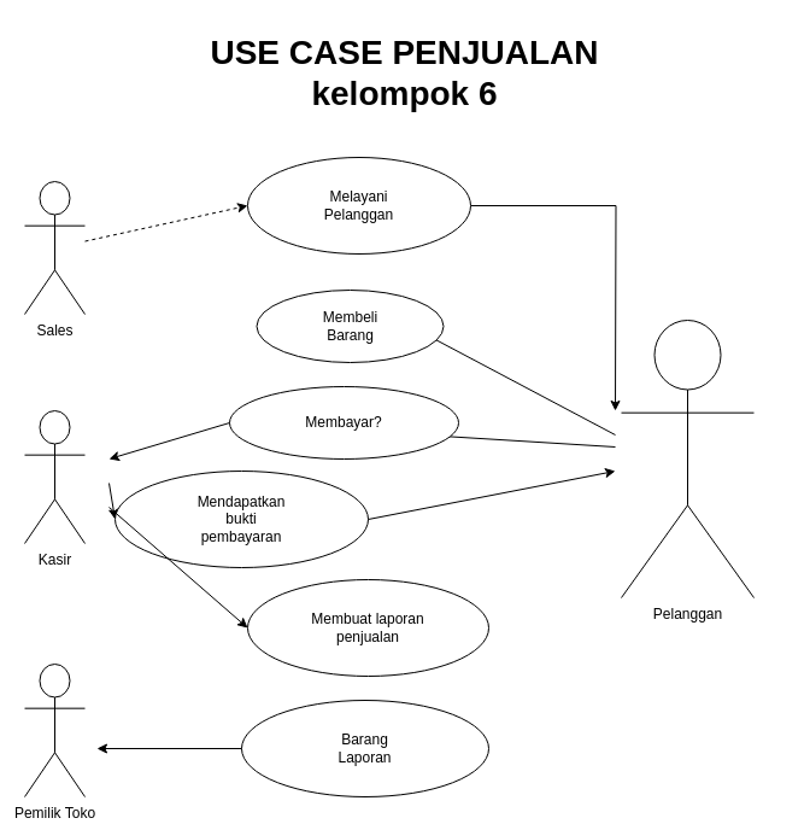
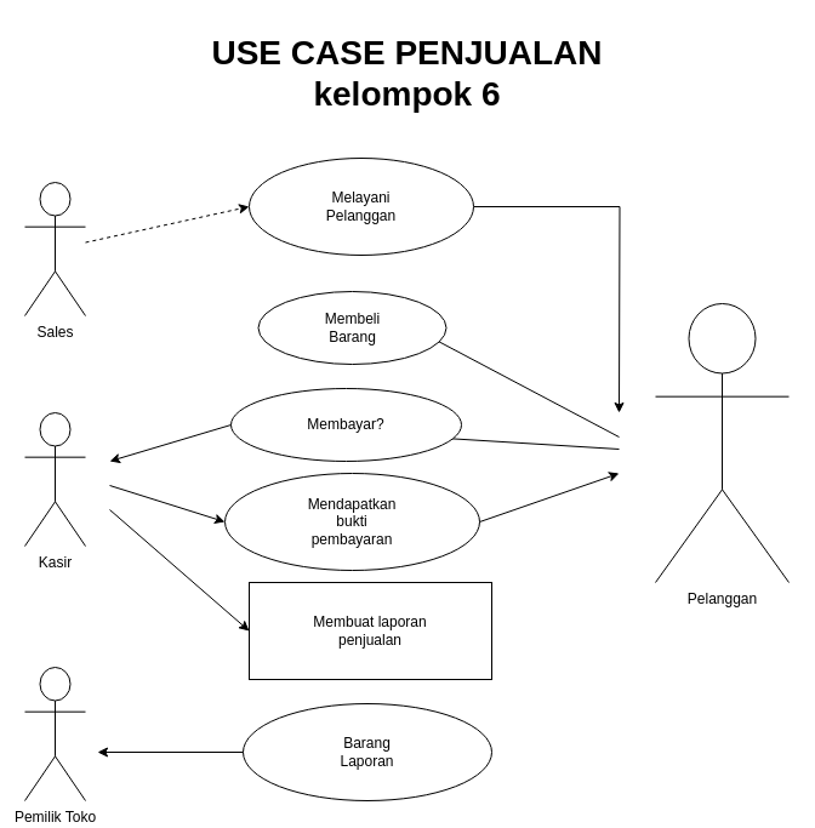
- <mxCell id="8" value="Pelanggan" style="shape=umlActor;verticalLabelPosition=bottom;verticalAlign=top;html=1;outlineConnect=0;" vertex="1" parent="1"><mxGeometry x="515" y="265" width="110" height="230" as="geometry" /></mxCell>
+ <mxCell id="8" value="Pelanggan" style="shape=umlActor;verticalLabelPosition=bottom;verticalAlign=top;html=1;outlineConnect=0;" vertex="1" parent="1"><mxGeometry x="540" y="250" width="110" height="230" as="geometry" /></mxCell>
- <mxCell id="15" value="Mendapatkan&lt;br&gt;bukti&lt;br&gt;pembayaran" style="ellipse;whiteSpace=wrap;html=1;" vertex="1" parent="1"><mxGeometry x="95" y="390" width="210" height="80" as="geometry" /></mxCell>
+ <mxCell id="15" value="Mendapatkan&lt;br&gt;bukti&lt;br&gt;pembayaran" style="ellipse;whiteSpace=wrap;html=1;" vertex="1" parent="1"><mxGeometry x="185" y="390" width="210" height="80" as="geometry" /></mxCell>
- <mxCell id="18" value="Membuat laporan&lt;br&gt;penjualan" style="ellipse;whiteSpace=wrap;html=1;" vertex="1" parent="1"><mxGeometry x="205" y="480" width="200" height="80" as="geometry" /></mxCell>
+ <mxCell id="18" value="Membuat laporan&lt;br&gt;penjualan" style="whiteSpace=wrap;html=1;rounded=0;" vertex="1" parent="1"><mxGeometry x="205" y="480" width="200" height="80" as="geometry" /></mxCell>
